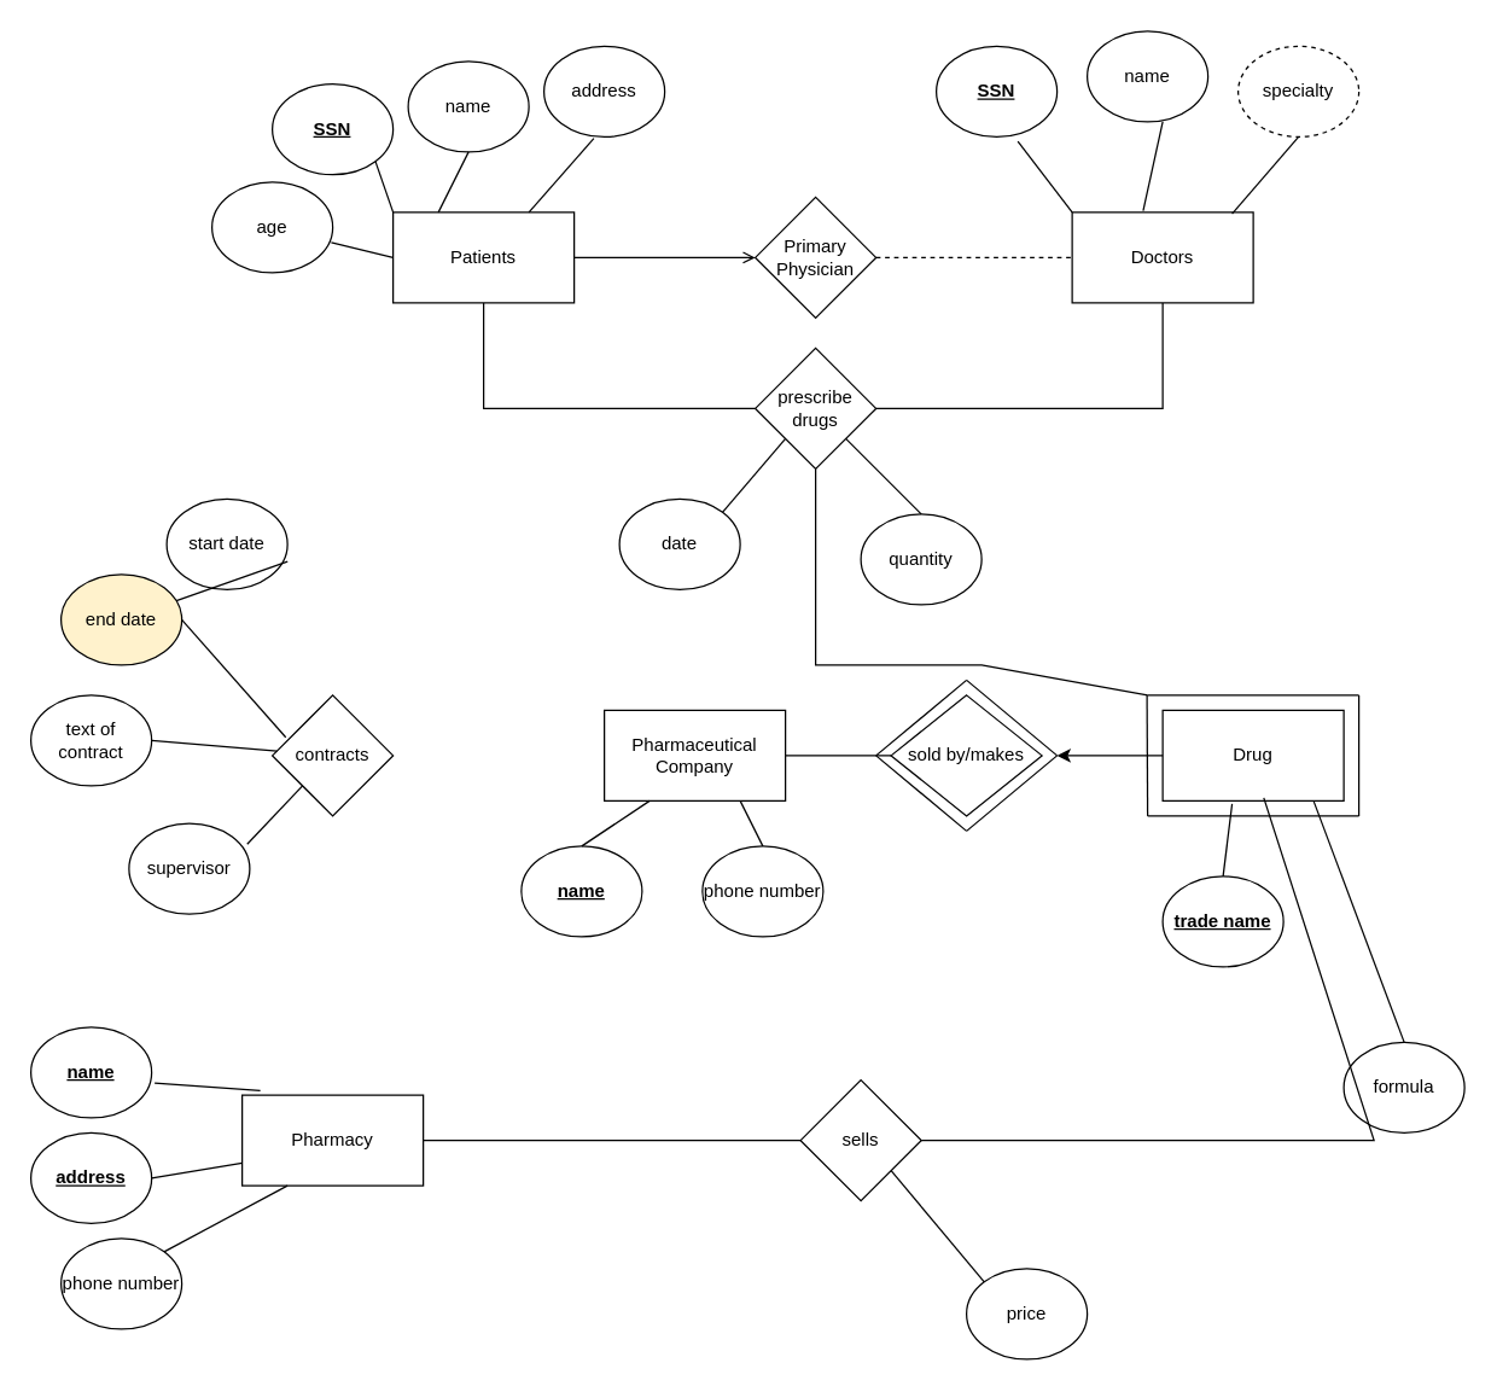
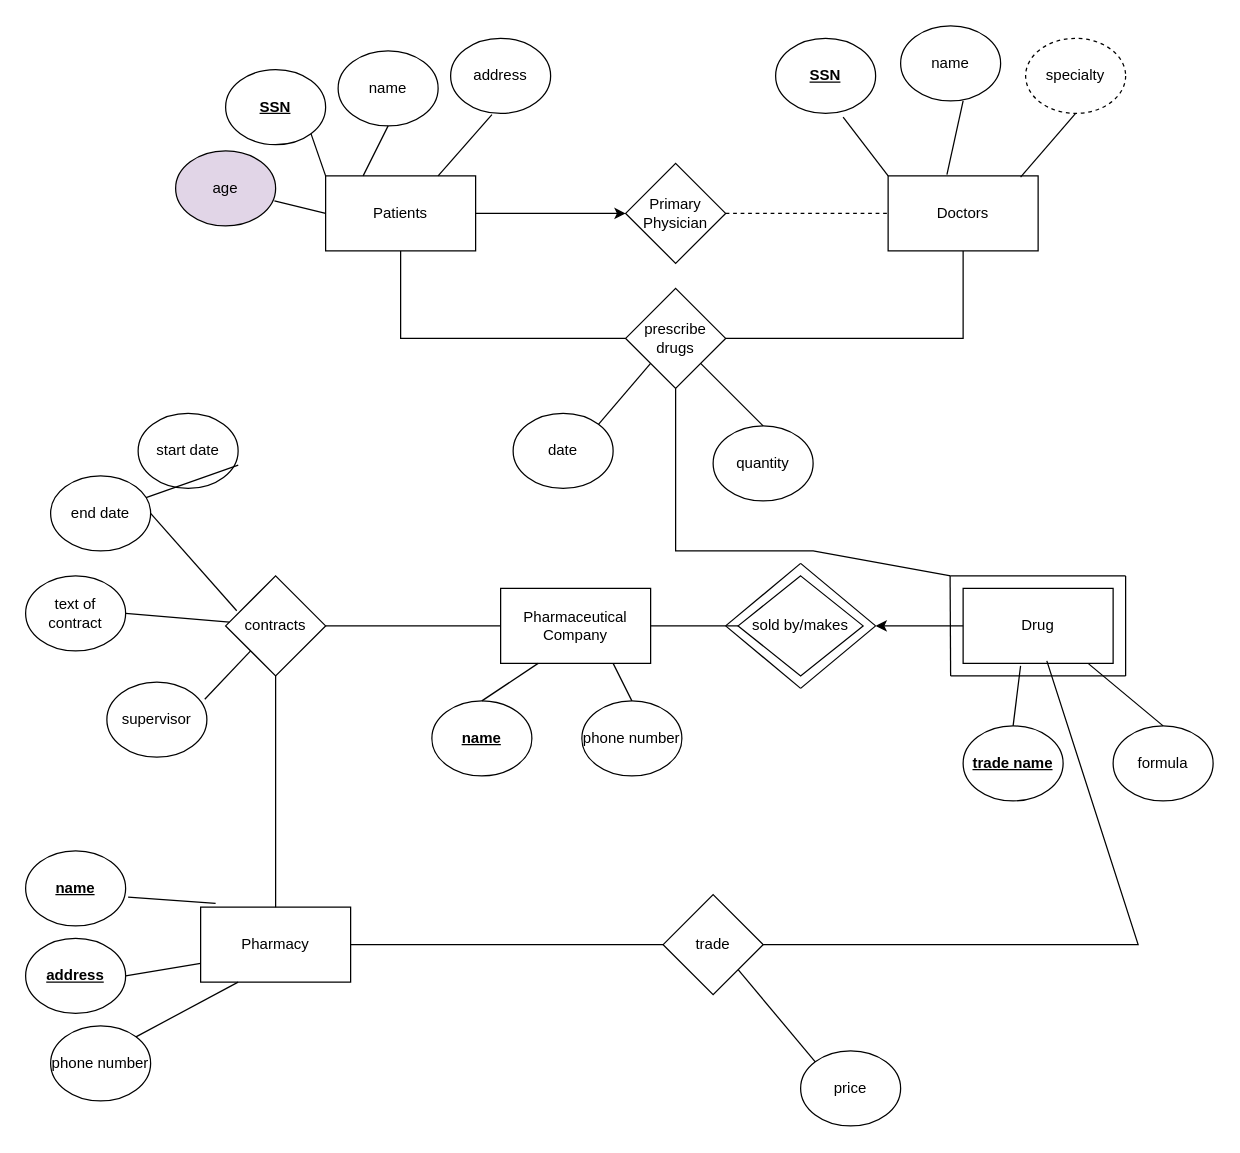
- <mxCell id="6" value="age" style="ellipse;whiteSpace=wrap;html=1;" parent="1" vertex="1"><mxGeometry x="140" y="120" width="80" height="60" as="geometry" /></mxCell>
+ <mxCell id="6" value="age" style="ellipse;whiteSpace=wrap;html=1;fillColor=#e1d5e7;" parent="1" vertex="1"><mxGeometry x="140" y="120" width="80" height="60" as="geometry" /></mxCell>
- <mxCell id="40" value="" style="endArrow=open;html=1;rounded=0;exitX=1;exitY=0.5;exitDx=0;exitDy=0;entryX=0;entryY=0.5;entryDx=0;entryDy=0;" parent="1" source="2" target="37" edge="1"><mxGeometry width="50" height="50" relative="1" as="geometry"><mxPoint x="400" y="200" as="sourcePoint" /><mxPoint x="450" y="150" as="targetPoint" /></mxGeometry></mxCell>
+ <mxCell id="40" value="" style="endArrow=classic;html=1;rounded=0;exitX=1;exitY=0.5;exitDx=0;exitDy=0;entryX=0;entryY=0.5;entryDx=0;entryDy=0;" parent="1" source="2" target="37" edge="1"><mxGeometry width="50" height="50" relative="1" as="geometry"><mxPoint x="400" y="200" as="sourcePoint" /><mxPoint x="450" y="150" as="targetPoint" /></mxGeometry></mxCell>
- <mxCell id="59" value="end date" style="ellipse;whiteSpace=wrap;html=1;fillColor=#fff2cc;" parent="1" vertex="1"><mxGeometry x="40" y="380" width="80" height="60" as="geometry" /></mxCell>
+ <mxCell id="59" value="end date" style="ellipse;whiteSpace=wrap;html=1;" parent="1" vertex="1"><mxGeometry x="40" y="380" width="80" height="60" as="geometry" /></mxCell>
+ <mxCell id="55" value="" style="endArrow=none;html=1;rounded=0;exitX=1;exitY=0.5;exitDx=0;exitDy=0;entryX=0;entryY=0.5;entryDx=0;entryDy=0;" parent="1" source="54" target="18" edge="1"><mxGeometry width="50" height="50" relative="1" as="geometry"><mxPoint x="300" y="530" as="sourcePoint" /><mxPoint x="350" y="480" as="targetPoint" /></mxGeometry></mxCell>
+ <mxCell id="56" value="" style="endArrow=none;html=1;rounded=0;exitX=0.5;exitY=0;exitDx=0;exitDy=0;entryX=0.5;entryY=1;entryDx=0;entryDy=0;" parent="1" source="30" target="54" edge="1"><mxGeometry width="50" height="50" relative="1" as="geometry"><mxPoint x="190" y="690" as="sourcePoint" /><mxPoint x="240" y="640" as="targetPoint" /></mxGeometry></mxCell>
- <mxCell id="25" value="formula" style="ellipse;whiteSpace=wrap;html=1;" parent="1" vertex="1"><mxGeometry x="890" y="690" width="80" height="60" as="geometry" /></mxCell>
+ <mxCell id="25" value="formula" style="ellipse;whiteSpace=wrap;html=1;" parent="1" vertex="1"><mxGeometry x="890" y="580" width="80" height="60" as="geometry" /></mxCell>
- <mxCell id="41" value="sells" style="rhombus;whiteSpace=wrap;html=1;" parent="1" vertex="1"><mxGeometry x="530" y="715" width="80" height="80" as="geometry" /></mxCell>
+ <mxCell id="41" value="trade" style="rhombus;whiteSpace=wrap;html=1;" parent="1" vertex="1"><mxGeometry x="530" y="715" width="80" height="80" as="geometry" /></mxCell>
